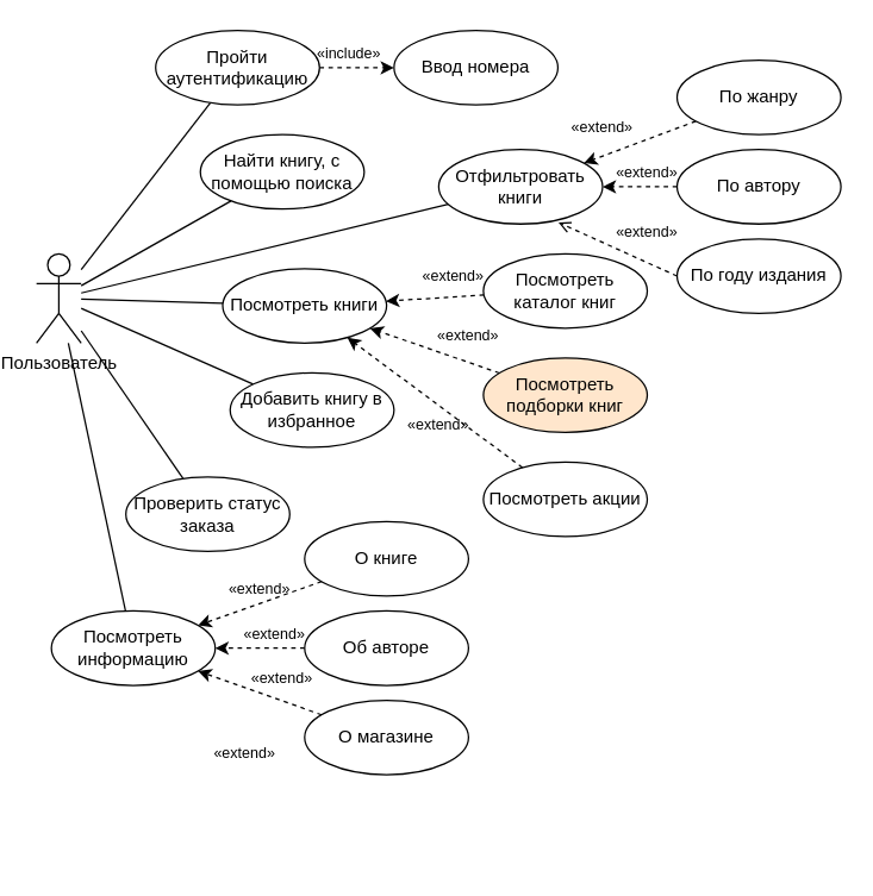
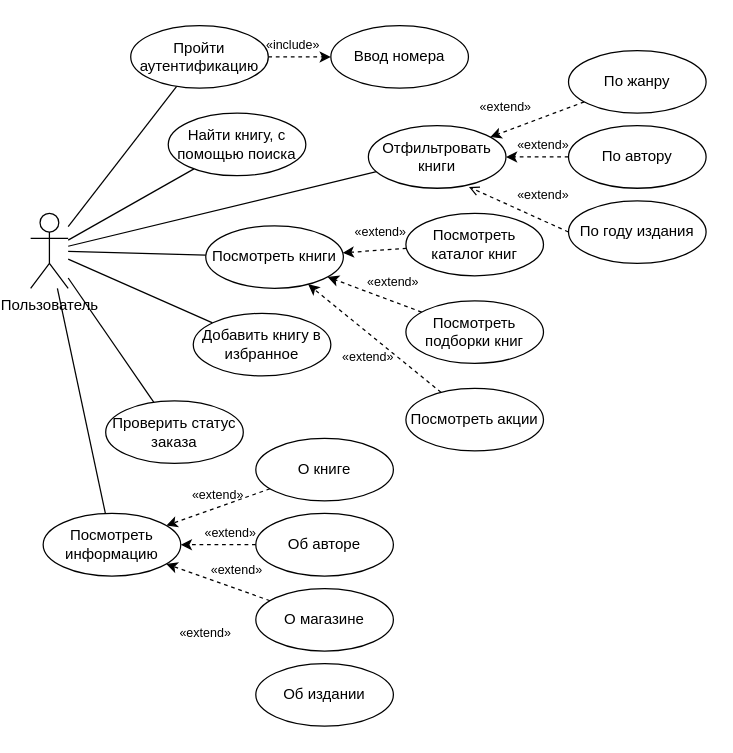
- <mxCell id="19" value="Посмотреть книги" style="ellipse;whiteSpace=wrap;html=1;" vertex="1" parent="1"><mxGeometry x="145" y="180" width="110" height="50" as="geometry" /></mxCell>
+ <mxCell id="19" value="Посмотреть книги" style="ellipse;whiteSpace=wrap;html=1;" vertex="1" parent="1"><mxGeometry x="160" y="180" width="110" height="50" as="geometry" /></mxCell>
- <mxCell id="24" value="Посмотреть подборки книг" style="ellipse;whiteSpace=wrap;html=1;fillColor=#ffe6cc;" vertex="1" parent="1"><mxGeometry x="320" y="240" width="110" height="50" as="geometry" /></mxCell>
+ <mxCell id="24" value="Посмотреть подборки книг" style="ellipse;whiteSpace=wrap;html=1;" vertex="1" parent="1"><mxGeometry x="320" y="240" width="110" height="50" as="geometry" /></mxCell>
+ <mxCell id="44" value="Об издании" style="ellipse;whiteSpace=wrap;html=1;" vertex="1" parent="1"><mxGeometry x="200" y="530" width="110" height="50" as="geometry" /></mxCell>
